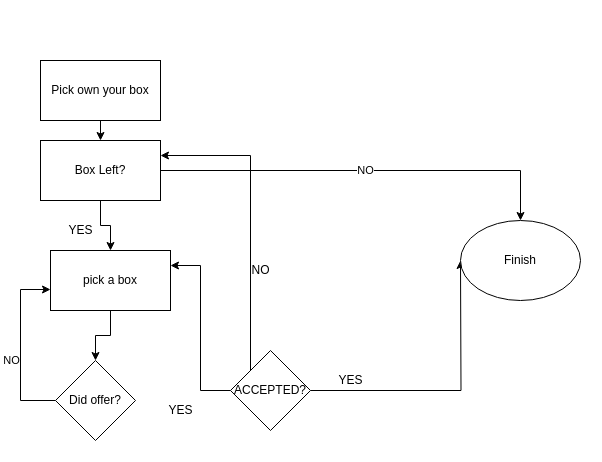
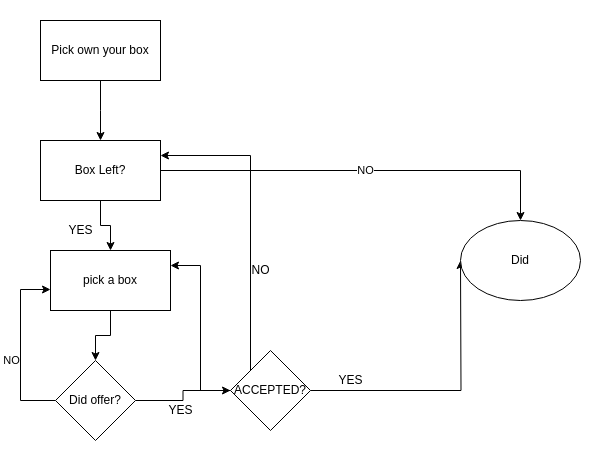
- <mxCell id="3" value="Pick own your box" style="rounded=0;whiteSpace=wrap;html=1;" vertex="1" parent="1"><mxGeometry x="40" y="60" width="120" height="60" as="geometry" /></mxCell>
+ <mxCell id="3" value="Pick own your box" style="rounded=0;whiteSpace=wrap;html=1;" vertex="1" parent="1"><mxGeometry x="40" y="20" width="120" height="60" as="geometry" /></mxCell>
- <mxCell id="14" value="Finish" style="ellipse;whiteSpace=wrap;html=1;" vertex="1" parent="1"><mxGeometry x="460" y="220" width="120" height="80" as="geometry" /></mxCell>
+ <mxCell id="14" value="Did" style="ellipse;whiteSpace=wrap;html=1;" vertex="1" parent="1"><mxGeometry x="460" y="220" width="120" height="80" as="geometry" /></mxCell>
+ <mxCell id="8" style="edgeStyle=orthogonalEdgeStyle;rounded=0;orthogonalLoop=1;jettySize=auto;html=1;entryX=0;entryY=0.5;entryDx=0;entryDy=0;" edge="1" parent="1" source="9" target="13"><mxGeometry relative="1" as="geometry" /></mxCell>
